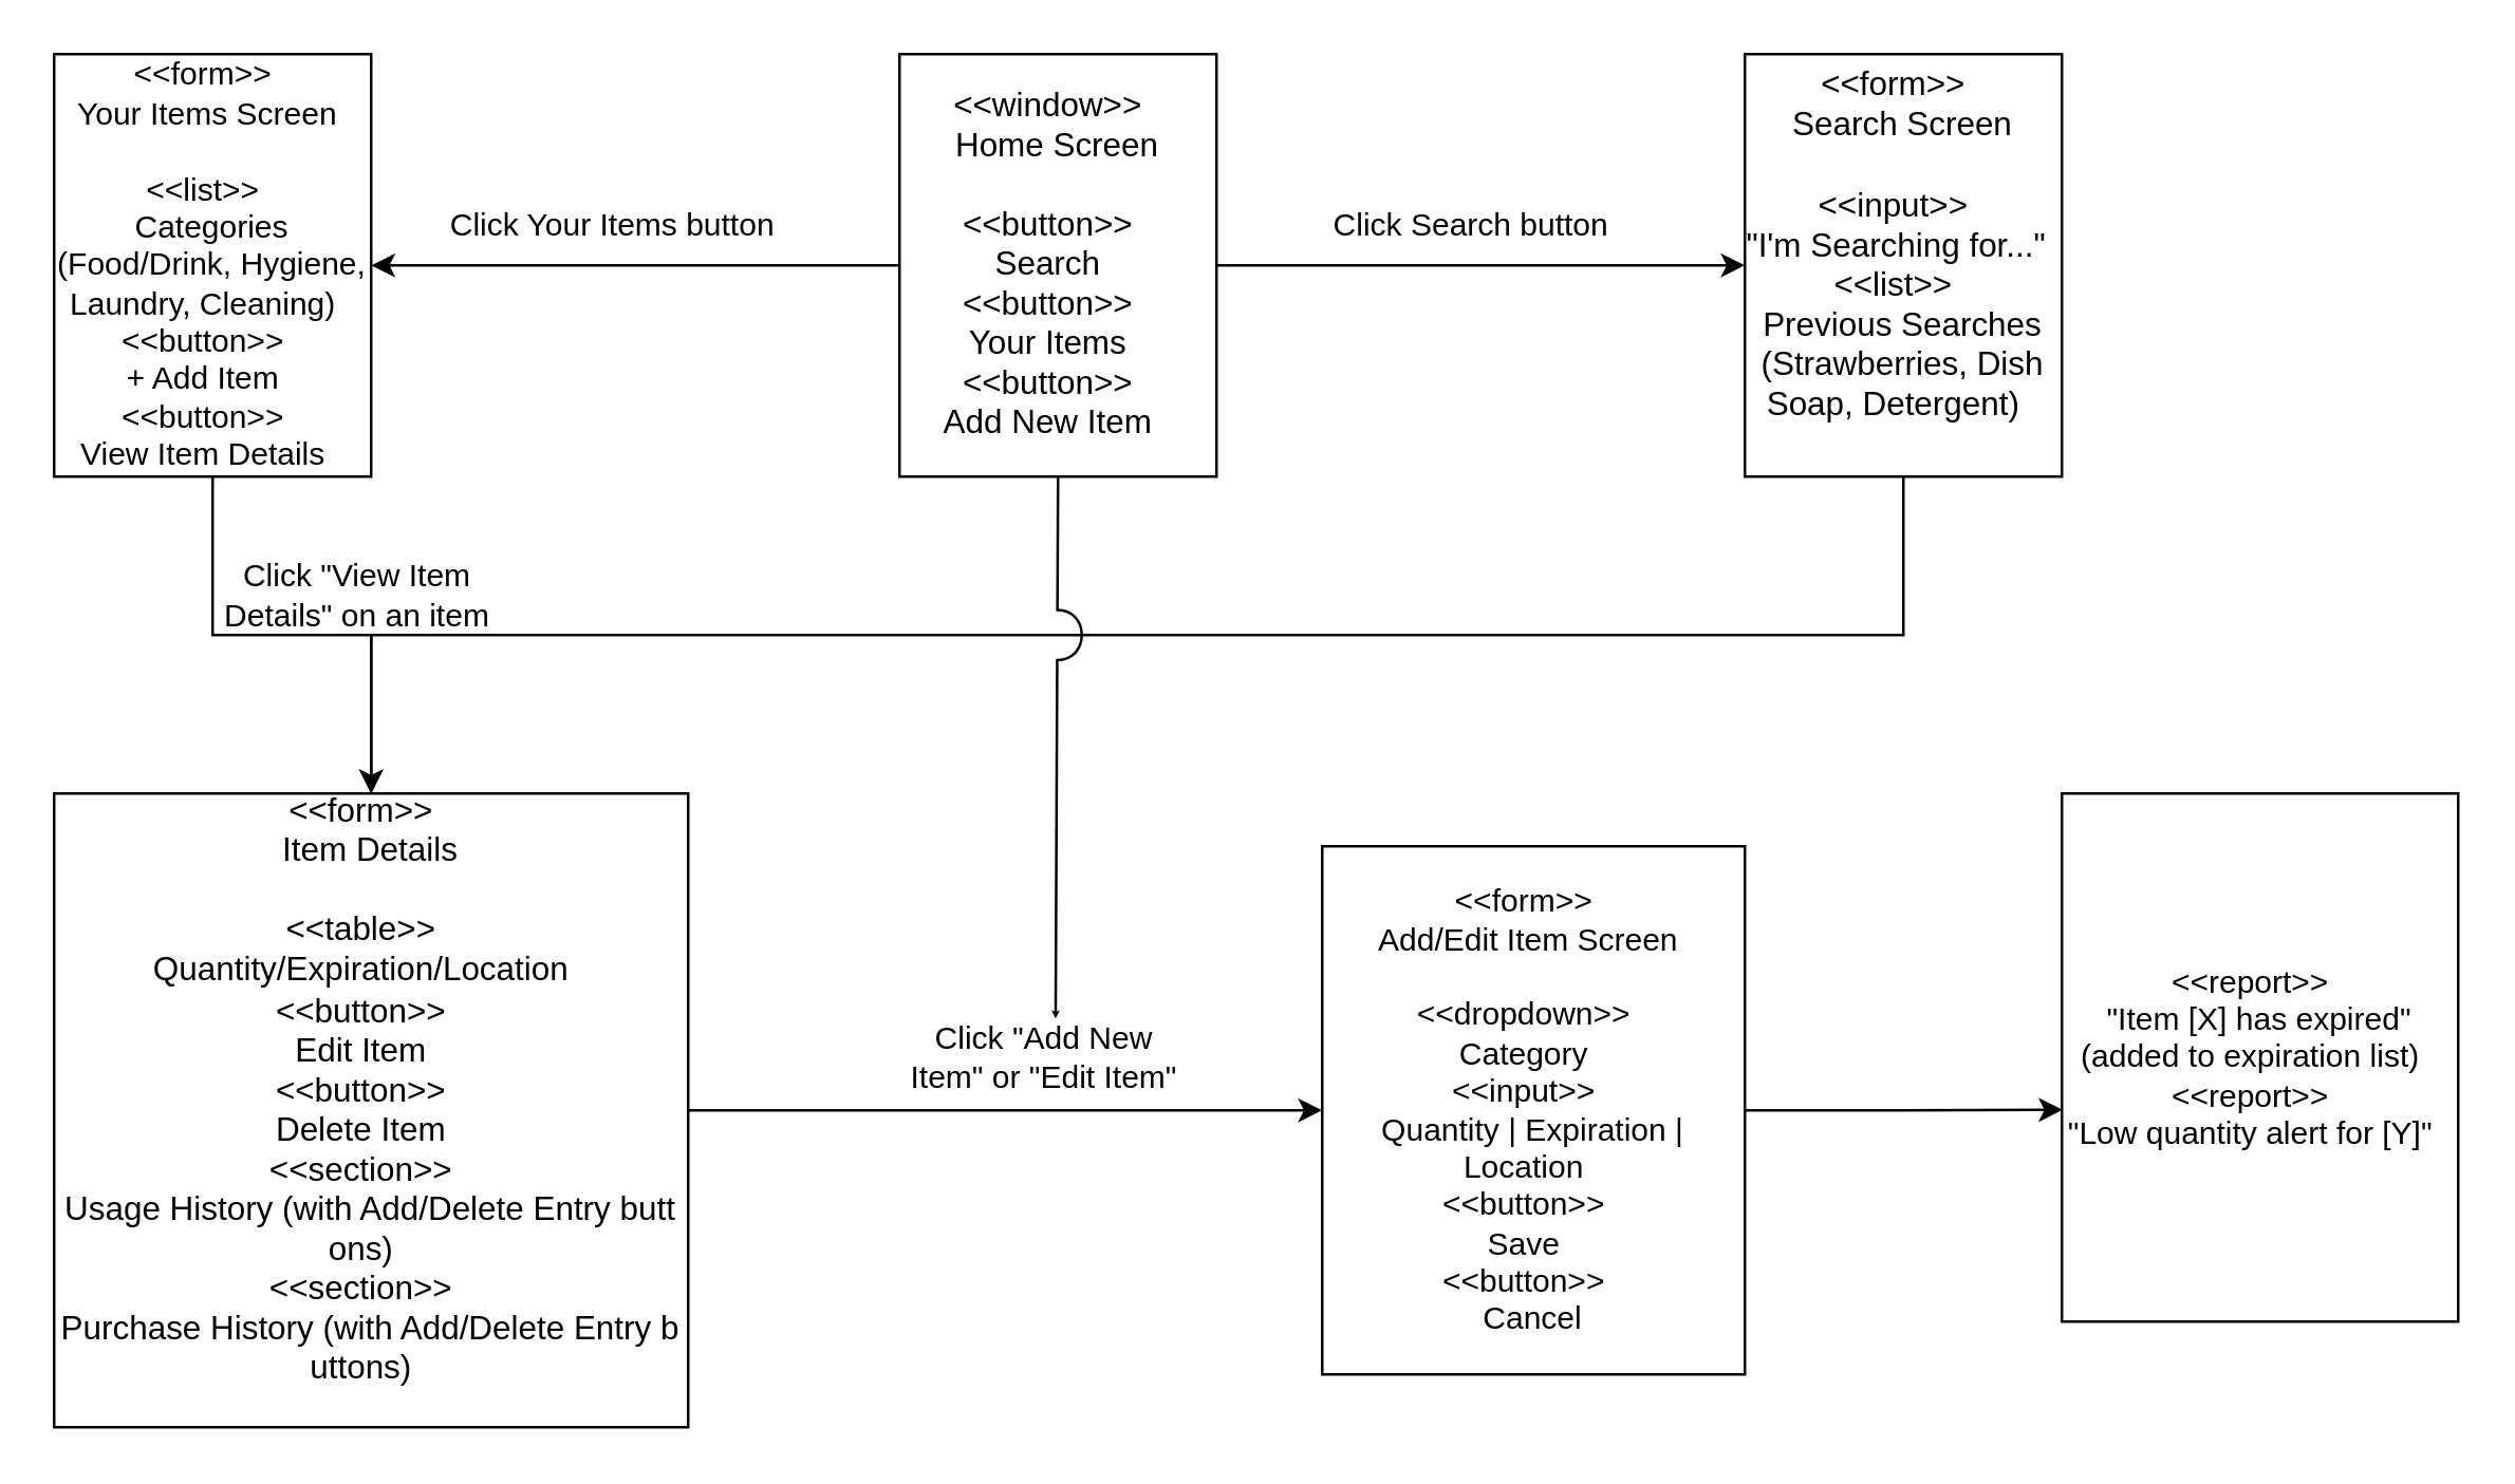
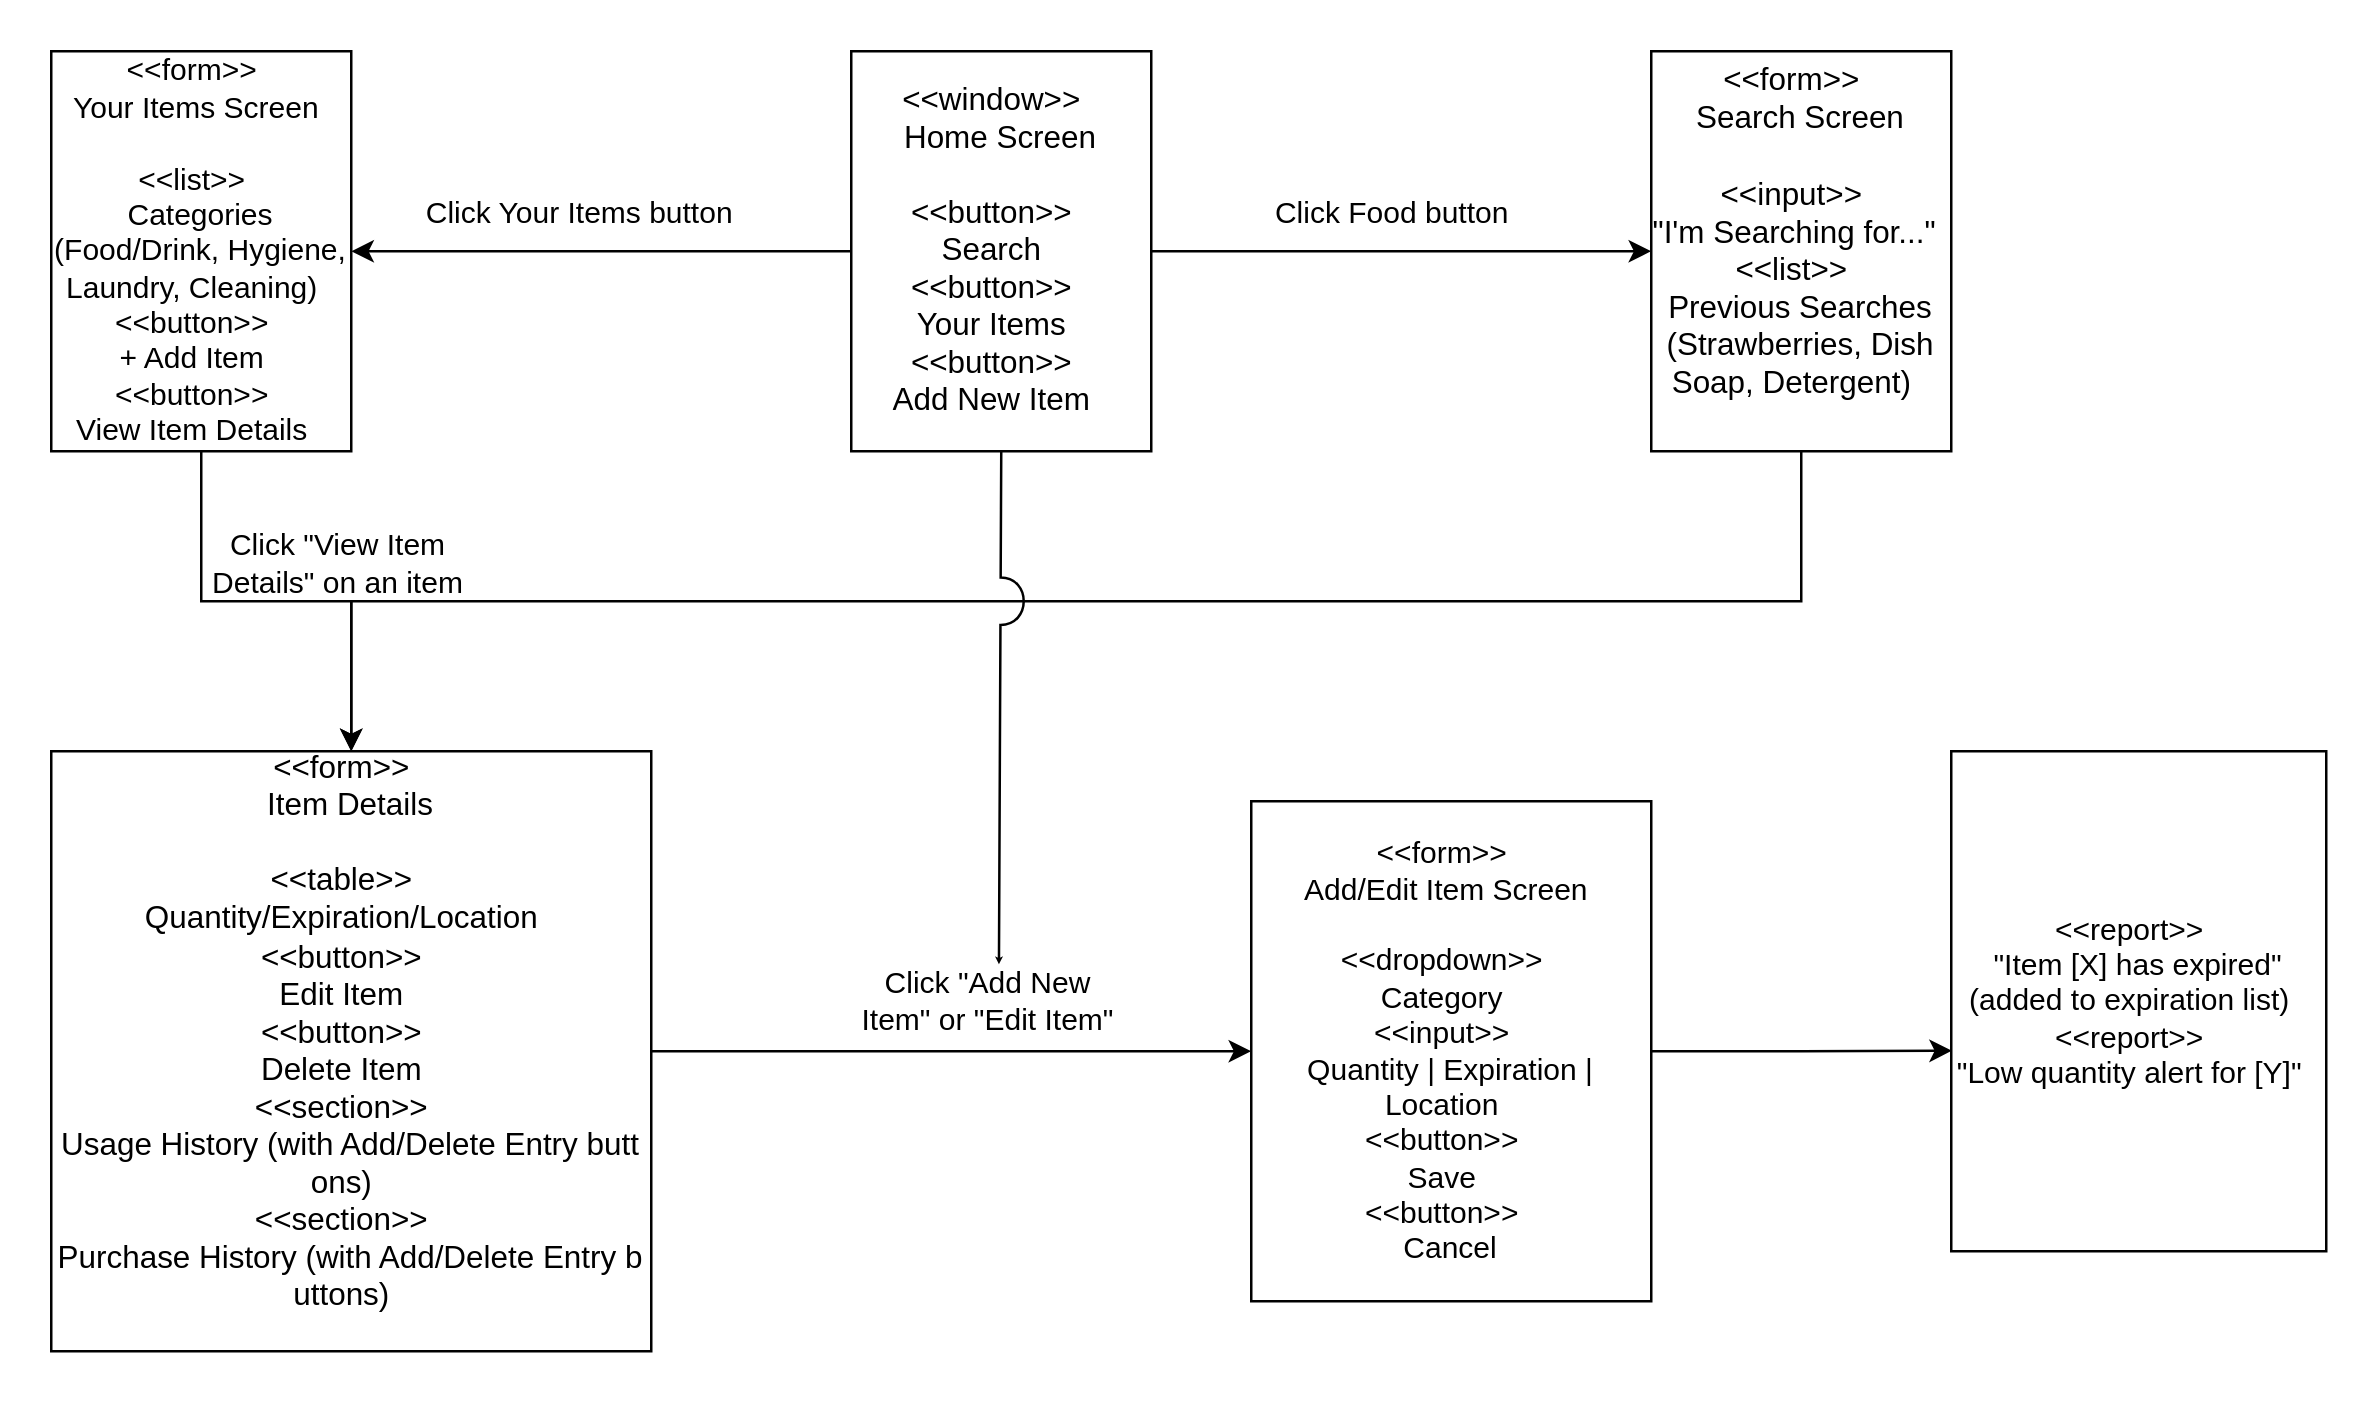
- <mxCell id="12" value="&lt;div&gt;Click Search button&amp;nbsp;&amp;nbsp;&lt;/div&gt;" style="text;html=1;align=center;verticalAlign=middle;whiteSpace=wrap;rounded=0;" vertex="1" parent="1"><mxGeometry x="410" y="70" width="300" height="30" as="geometry" /></mxCell>
+ <mxCell id="12" value="&lt;div&gt;Click Food button&amp;nbsp;&amp;nbsp;&lt;/div&gt;" style="text;html=1;align=center;verticalAlign=middle;whiteSpace=wrap;rounded=0;" vertex="1" parent="1"><mxGeometry x="410" y="70" width="300" height="30" as="geometry" /></mxCell>
